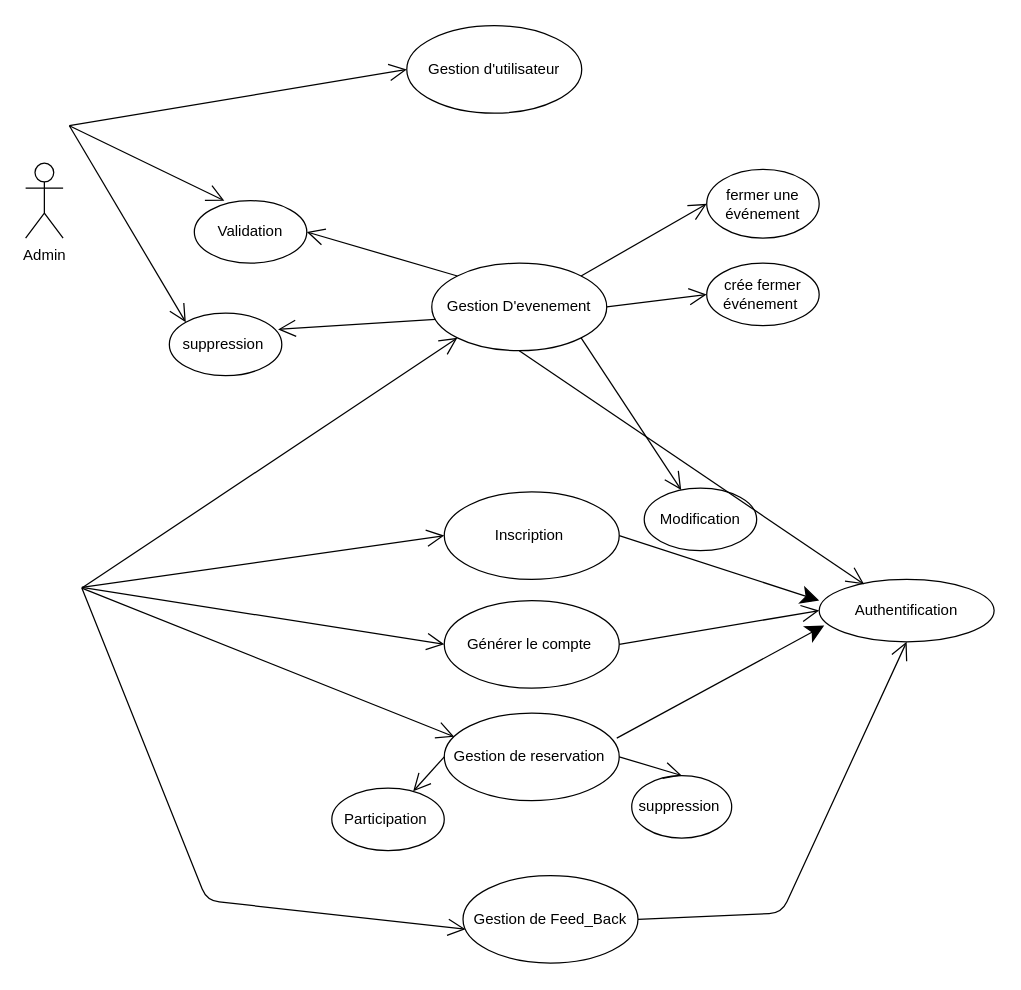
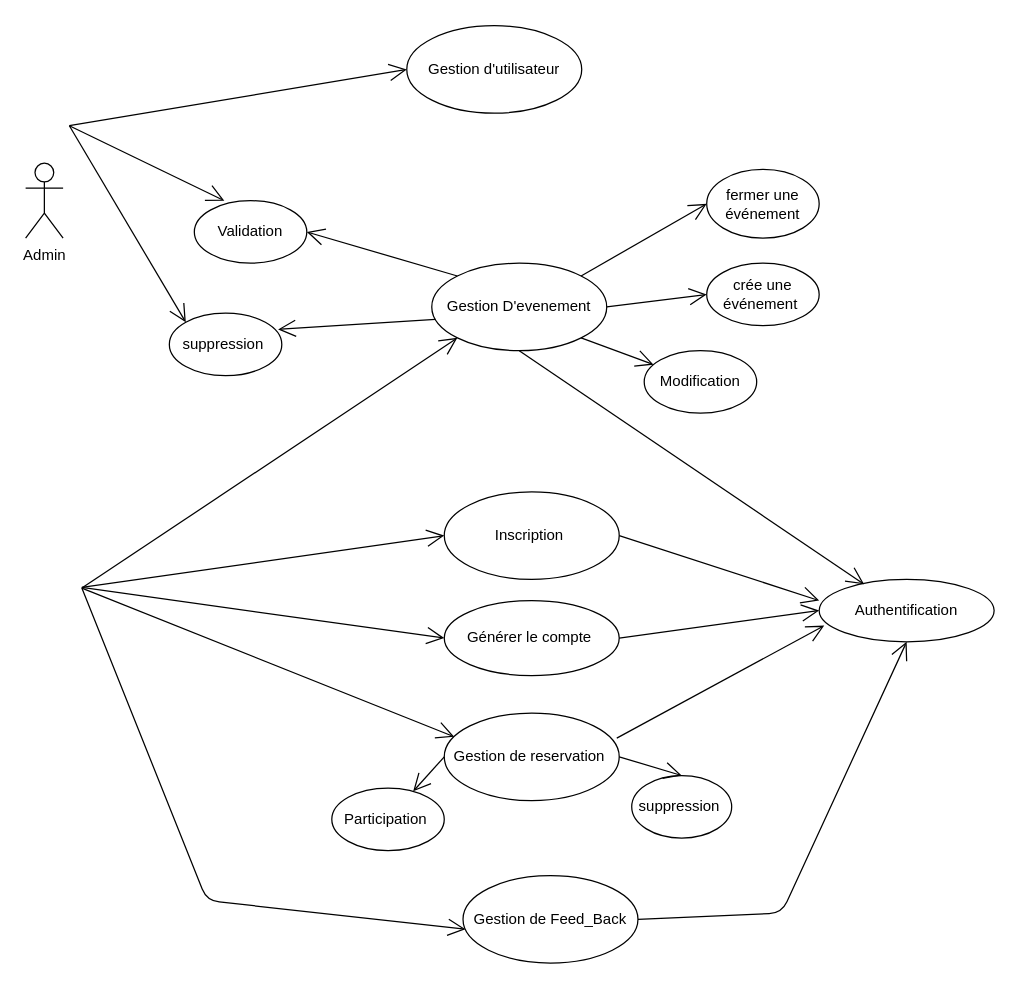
- <mxCell id="8" value="crée fermer événement&amp;nbsp;" style="ellipse;whiteSpace=wrap;html=1;" vertex="1" parent="1"><mxGeometry x="565" y="210" width="90" height="50" as="geometry" /></mxCell>
+ <mxCell id="8" value="crée une événement&amp;nbsp;" style="ellipse;whiteSpace=wrap;html=1;" vertex="1" parent="1"><mxGeometry x="565" y="210" width="90" height="50" as="geometry" /></mxCell>
- <mxCell id="7" value="Modification" style="ellipse;whiteSpace=wrap;html=1;" vertex="1" parent="1"><mxGeometry x="515" y="390" width="90" height="50" as="geometry" /></mxCell>
+ <mxCell id="7" value="Modification" style="ellipse;whiteSpace=wrap;html=1;" vertex="1" parent="1"><mxGeometry x="515" y="280" width="90" height="50" as="geometry" /></mxCell>
- <mxCell id="32" value="" style="endArrow=classic;endFill=1;endSize=12;html=1;entryX=0;entryY=0.34;entryDx=0;entryDy=0;entryPerimeter=0;exitX=1;exitY=0.5;exitDx=0;exitDy=0;" edge="1" parent="1" source="10" target="14"><mxGeometry width="160" relative="1" as="geometry"><mxPoint x="495" y="427.5" as="sourcePoint" /><mxPoint x="655" y="427.5" as="targetPoint" /></mxGeometry></mxCell>
+ <mxCell id="32" value="" style="endArrow=open;endFill=1;endSize=12;html=1;entryX=0;entryY=0.34;entryDx=0;entryDy=0;entryPerimeter=0;exitX=1;exitY=0.5;exitDx=0;exitDy=0;" edge="1" parent="1" source="10" target="14"><mxGeometry width="160" relative="1" as="geometry"><mxPoint x="495" y="427.5" as="sourcePoint" /><mxPoint x="655" y="427.5" as="targetPoint" /></mxGeometry></mxCell>
- <mxCell id="34" value="" style="endArrow=classic;endFill=1;endSize=12;html=1;entryX=0.029;entryY=0.74;entryDx=0;entryDy=0;entryPerimeter=0;exitX=0.986;exitY=0.286;exitDx=0;exitDy=0;exitPerimeter=0;" edge="1" parent="1" source="12" target="14"><mxGeometry width="160" relative="1" as="geometry"><mxPoint x="575" y="604.5" as="sourcePoint" /><mxPoint x="735" y="604.5" as="targetPoint" /></mxGeometry></mxCell>
+ <mxCell id="34" value="" style="endArrow=open;endFill=1;endSize=12;html=1;entryX=0.029;entryY=0.74;entryDx=0;entryDy=0;entryPerimeter=0;exitX=0.986;exitY=0.286;exitDx=0;exitDy=0;exitPerimeter=0;" edge="1" parent="1" source="12" target="14"><mxGeometry width="160" relative="1" as="geometry"><mxPoint x="575" y="604.5" as="sourcePoint" /><mxPoint x="735" y="604.5" as="targetPoint" /></mxGeometry></mxCell>
- <mxCell id="11" value="Générer le compte&amp;nbsp;" style="ellipse;whiteSpace=wrap;html=1;" vertex="1" parent="1"><mxGeometry x="355" y="480" width="140" height="70" as="geometry" /></mxCell>
+ <mxCell id="11" value="Générer le compte&amp;nbsp;" style="ellipse;whiteSpace=wrap;html=1;" vertex="1" parent="1"><mxGeometry x="355" y="480" width="140" height="60" as="geometry" /></mxCell>
